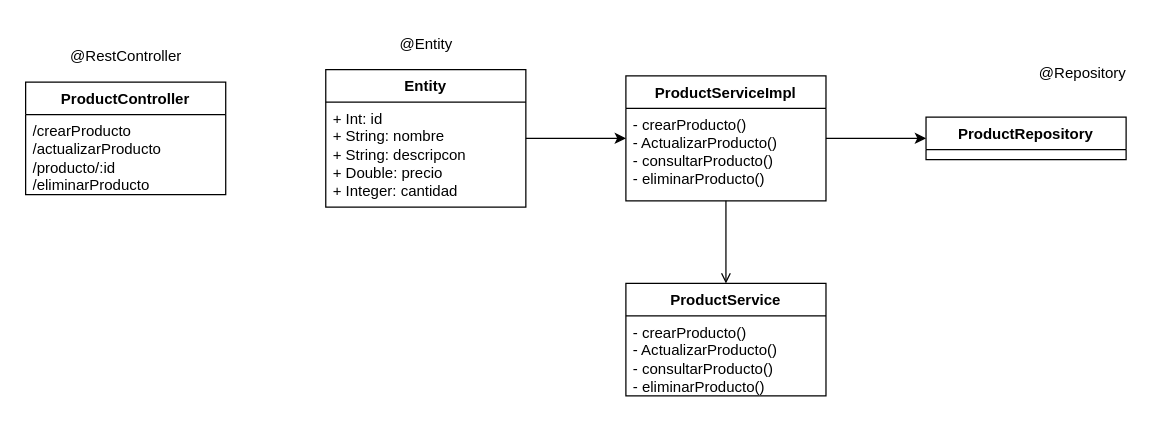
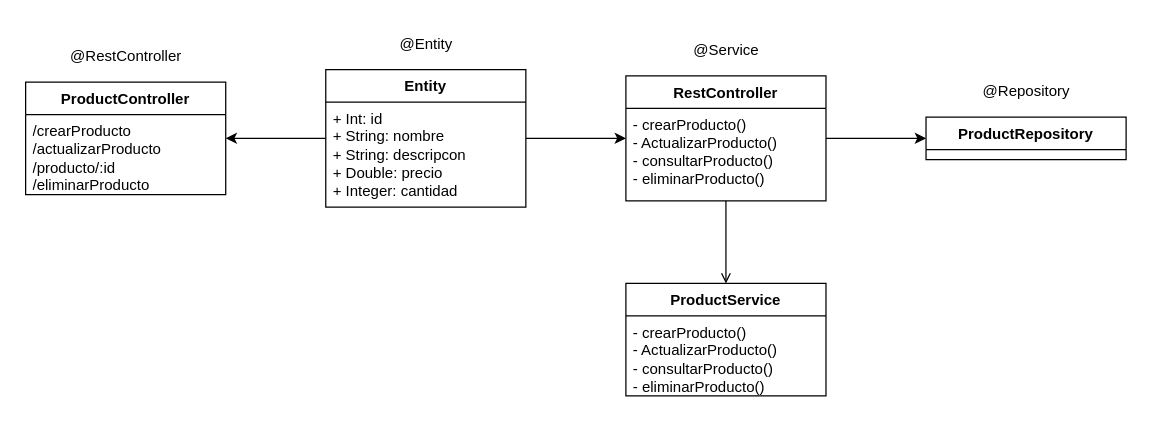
+ <mxCell id="16" value="@Service" style="text;html=1;align=center;verticalAlign=middle;resizable=0;points=[];autosize=1;strokeColor=none;fillColor=none;" vertex="1" parent="1"><mxGeometry x="540" y="25" width="80" height="30" as="geometry" /></mxCell>
- <mxCell id="17" value="@Repository" style="text;html=1;align=center;verticalAlign=middle;resizable=0;points=[];autosize=1;strokeColor=none;fillColor=none;" vertex="1" parent="1"><mxGeometry x="820" y="43" width="90" height="30" as="geometry" /></mxCell>
+ <mxCell id="17" value="@Repository" style="text;html=1;align=center;verticalAlign=middle;resizable=0;points=[];autosize=1;strokeColor=none;fillColor=none;" vertex="1" parent="1"><mxGeometry x="775" y="58" width="90" height="30" as="geometry" /></mxCell>
- <mxCell id="11" value="ProductServiceImpl" style="swimlane;fontStyle=1;align=center;verticalAlign=top;childLayout=stackLayout;horizontal=1;startSize=26;horizontalStack=0;resizeParent=1;resizeParentMax=0;resizeLast=0;collapsible=1;marginBottom=0;whiteSpace=wrap;html=1;" vertex="1" parent="1"><mxGeometry x="500" y="60" width="160" height="100" as="geometry" /></mxCell>
+ <mxCell id="11" value="RestController" style="swimlane;fontStyle=1;align=center;verticalAlign=top;childLayout=stackLayout;horizontal=1;startSize=26;horizontalStack=0;resizeParent=1;resizeParentMax=0;resizeLast=0;collapsible=1;marginBottom=0;whiteSpace=wrap;html=1;" vertex="1" parent="1"><mxGeometry x="500" y="60" width="160" height="100" as="geometry" /></mxCell>
+ <mxCell id="2" value="" style="edgeStyle=orthogonalEdgeStyle;rounded=0;orthogonalLoop=1;jettySize=auto;html=1;" edge="1" parent="1" source="4" target="7"><mxGeometry relative="1" as="geometry" /></mxCell>
